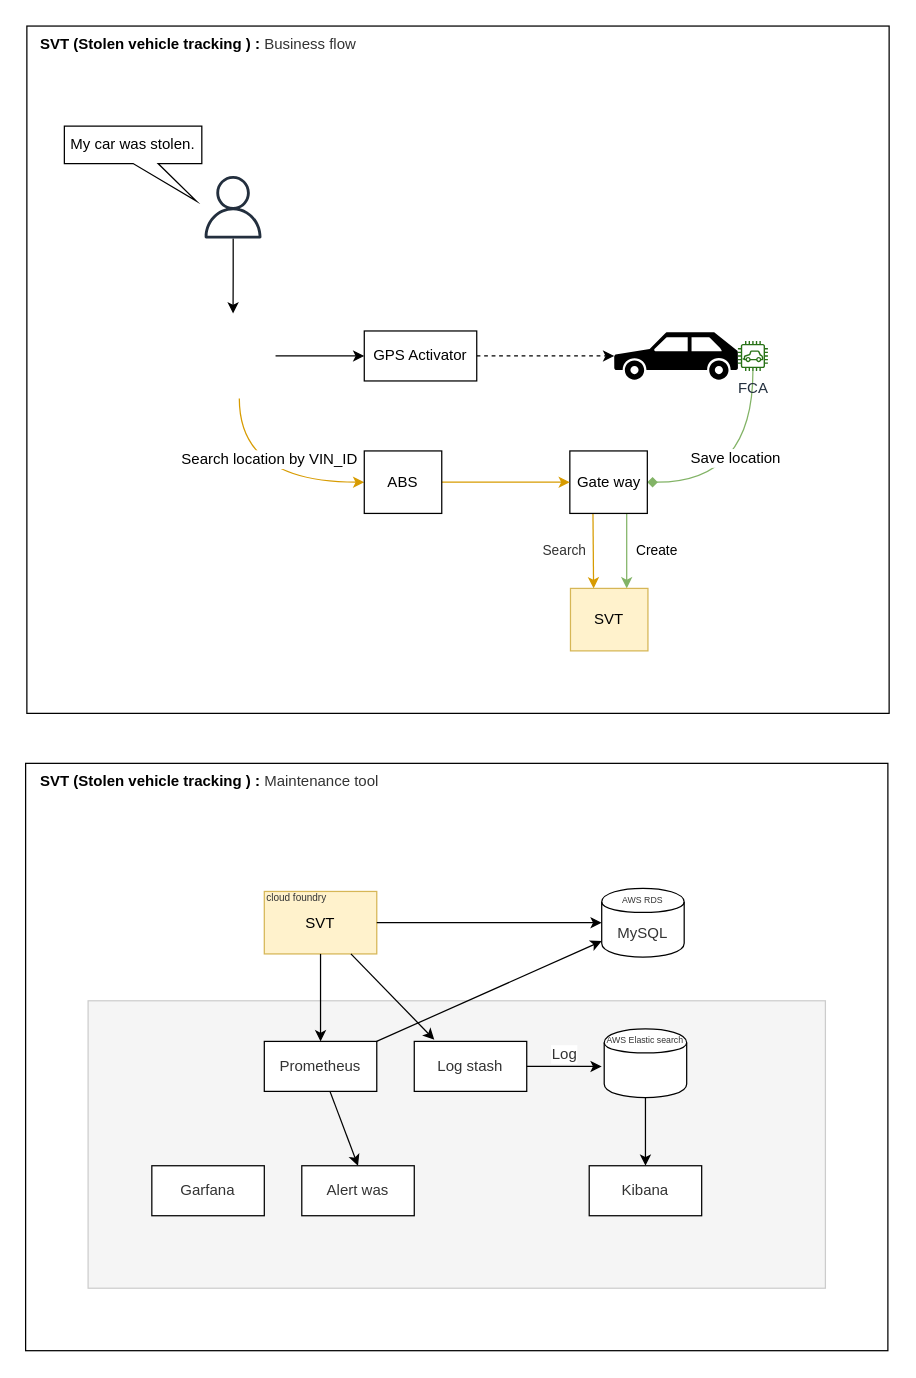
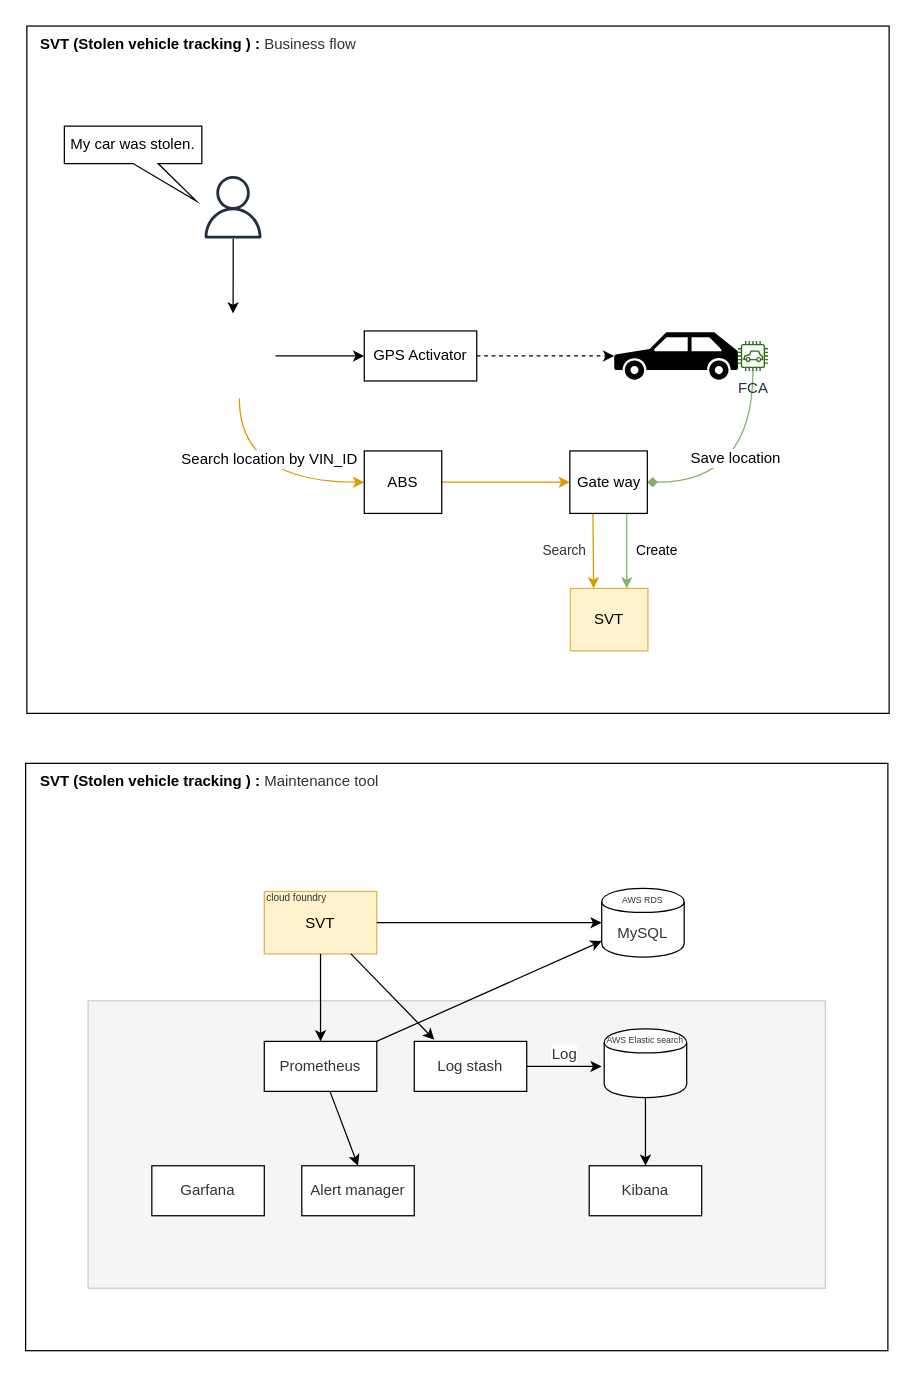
- <mxCell id="44" value="Alert was" style="rounded=0;whiteSpace=wrap;html=1;fontSize=12;fontColor=#333333;align=center;" vertex="1" parent="1"><mxGeometry x="241" y="932" width="90" height="40" as="geometry" /></mxCell>
+ <mxCell id="44" value="Alert manager" style="rounded=0;whiteSpace=wrap;html=1;fontSize=12;fontColor=#333333;align=center;" vertex="1" parent="1"><mxGeometry x="241" y="932" width="90" height="40" as="geometry" /></mxCell>
